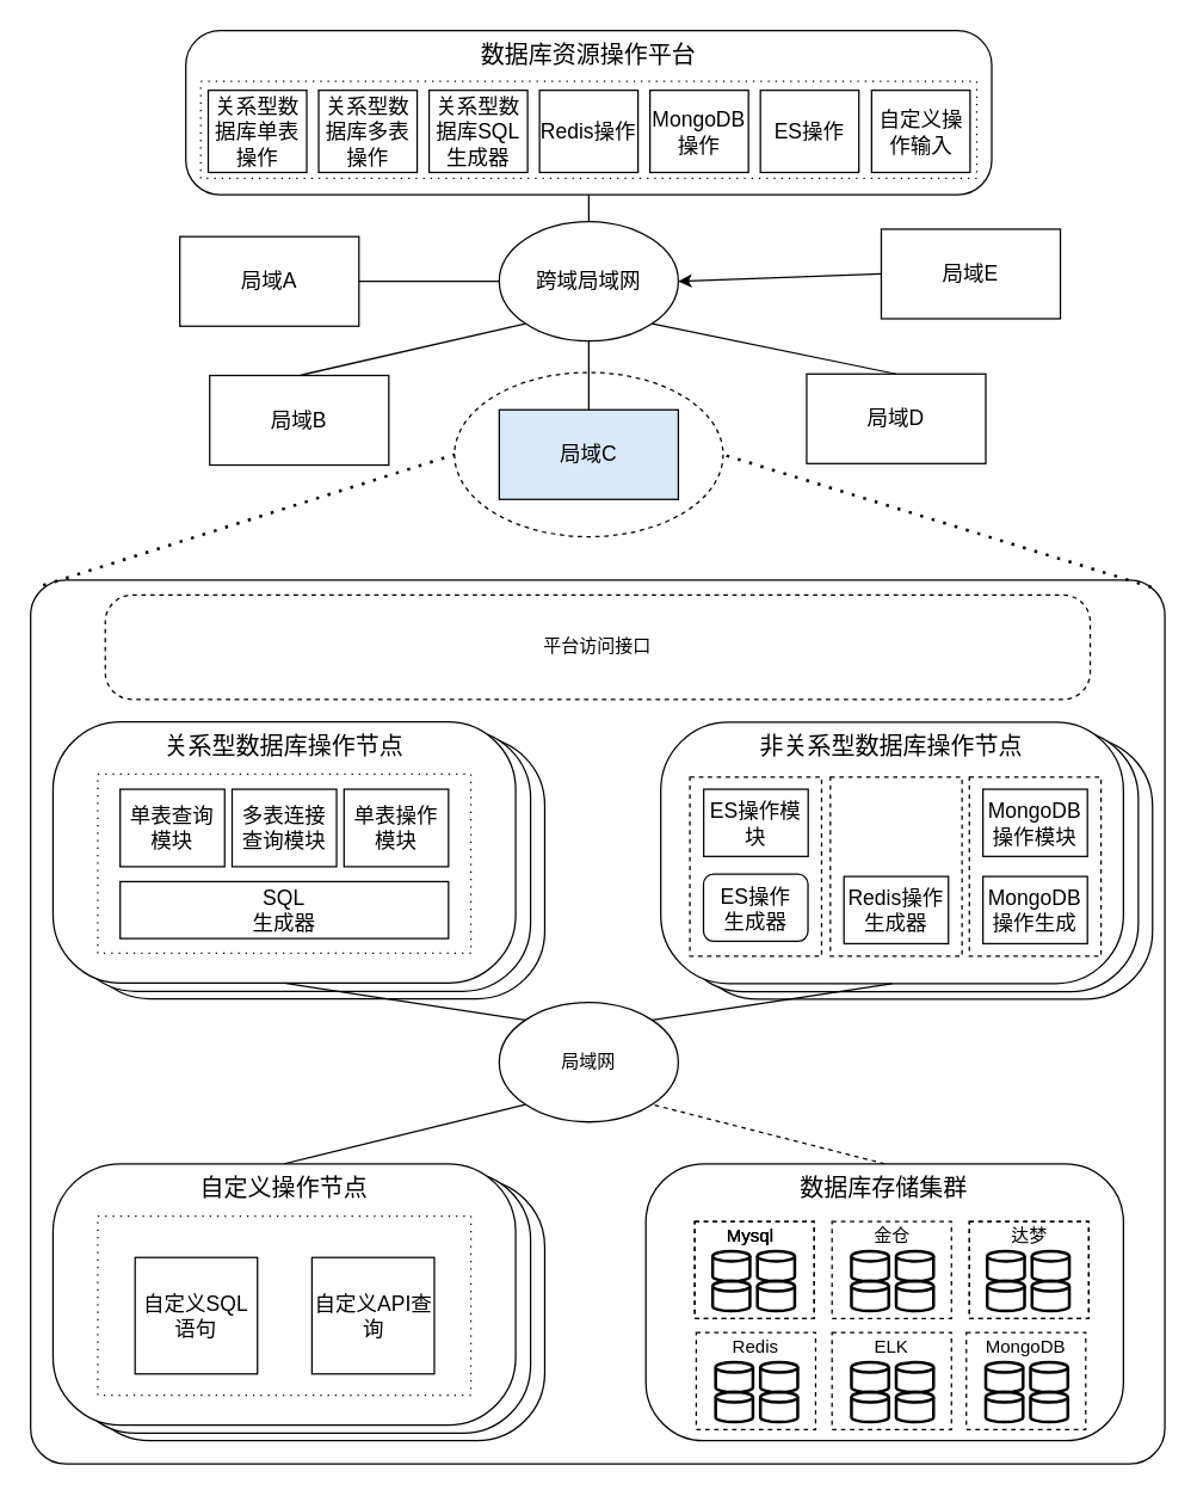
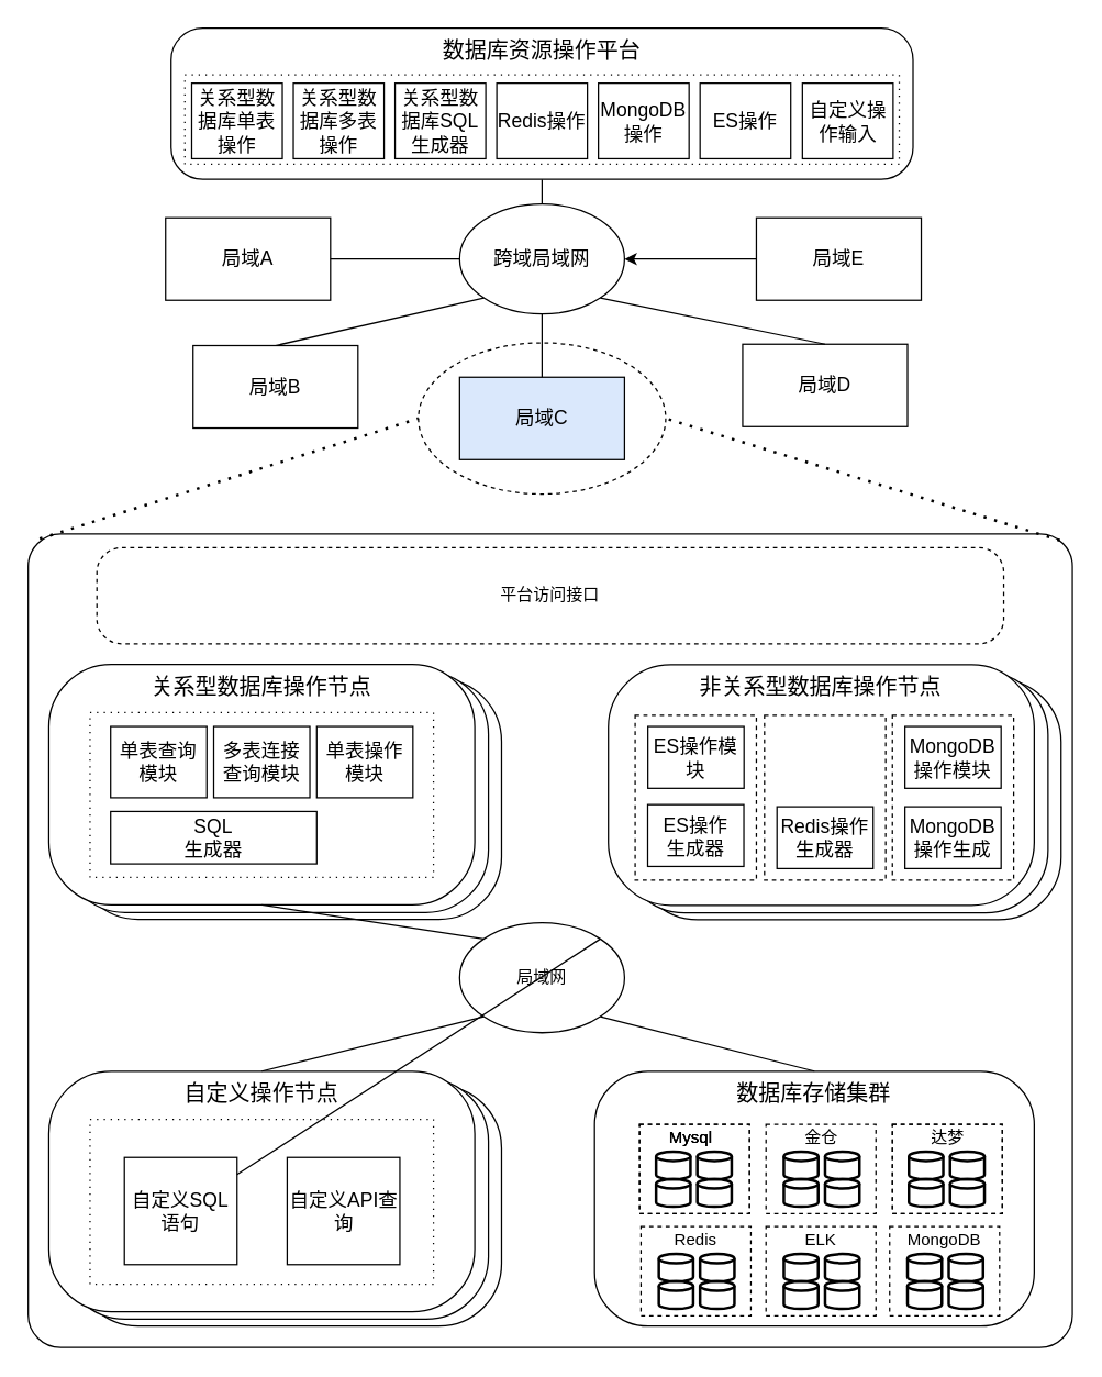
- <mxCell id="9" value="&lt;span style=&quot;font-size: 14px;&quot;&gt;局域E&lt;/span&gt;" style="rounded=0;whiteSpace=wrap;html=1;fontSize=14;" parent="2" vertex="1"><mxGeometry x="570" y="133" width="120" height="60" as="geometry" /></mxCell>
+ <mxCell id="9" value="&lt;span style=&quot;font-size: 14px;&quot;&gt;局域E&lt;/span&gt;" style="rounded=0;whiteSpace=wrap;html=1;fontSize=14;" parent="2" vertex="1"><mxGeometry x="530" y="138" width="120" height="60" as="geometry" /></mxCell>
- <mxCell id="88" value="ES操作&lt;br style=&quot;font-size: 14px;&quot;&gt;生成器" style="whiteSpace=wrap;html=1;fontSize=14;rounded=1;" parent="2" vertex="1"><mxGeometry x="450.87" y="565" width="70" height="45" as="geometry" /></mxCell>
+ <mxCell id="88" value="ES操作&lt;br style=&quot;font-size: 14px;&quot;&gt;生成器" style="rounded=0;whiteSpace=wrap;html=1;fontSize=14;" parent="2" vertex="1"><mxGeometry x="450.87" y="565" width="70" height="45" as="geometry" /></mxCell>
- <mxCell id="87" value="SQL&lt;br style=&quot;font-size: 14px;&quot;&gt;生成器" style="rounded=0;whiteSpace=wrap;html=1;fontSize=14;" parent="2" vertex="1"><mxGeometry x="60" y="570" width="220" height="38.13" as="geometry" /></mxCell>
+ <mxCell id="87" value="SQL&lt;br style=&quot;font-size: 14px;&quot;&gt;生成器" style="rounded=0;whiteSpace=wrap;html=1;fontSize=14;" parent="2" vertex="1"><mxGeometry x="60" y="570" width="150" height="38.13" as="geometry" /></mxCell>
- <mxCell id="80" value="" style="endArrow=none;html=1;rounded=0;entryX=0.5;entryY=1;entryDx=0;entryDy=0;exitX=1;exitY=0;exitDx=0;exitDy=0;" parent="2" source="27" target="72" edge="1"><mxGeometry width="50" height="50" relative="1" as="geometry"><mxPoint x="410" y="688" as="sourcePoint" /><mxPoint x="230" y="708" as="targetPoint" /></mxGeometry></mxCell>
+ <mxCell id="80" value="" style="endArrow=none;html=1;rounded=0;exitX=1;exitY=0;exitDx=0;exitDy=0;" parent="2" source="27" target="79" edge="1"><mxGeometry width="50" height="50" relative="1" as="geometry"><mxPoint x="410" y="688" as="sourcePoint" /><mxPoint x="230" y="708" as="targetPoint" /></mxGeometry></mxCell>
- <mxCell id="85" value="" style="endArrow=none;html=1;rounded=0;entryX=1;entryY=1;entryDx=0;entryDy=0;exitX=0.5;exitY=0;exitDx=0;exitDy=0;dashed=1;" parent="2" source="29" target="27" edge="1"><mxGeometry width="50" height="50" relative="1" as="geometry"><mxPoint x="579.0" y="788" as="sourcePoint" /><mxPoint x="610" y="688" as="targetPoint" /></mxGeometry></mxCell>
+ <mxCell id="85" value="" style="endArrow=none;html=1;rounded=0;entryX=1;entryY=1;entryDx=0;entryDy=0;exitX=0.5;exitY=0;exitDx=0;exitDy=0;" parent="2" source="29" target="27" edge="1"><mxGeometry width="50" height="50" relative="1" as="geometry"><mxPoint x="579.0" y="788" as="sourcePoint" /><mxPoint x="610" y="688" as="targetPoint" /></mxGeometry></mxCell>
